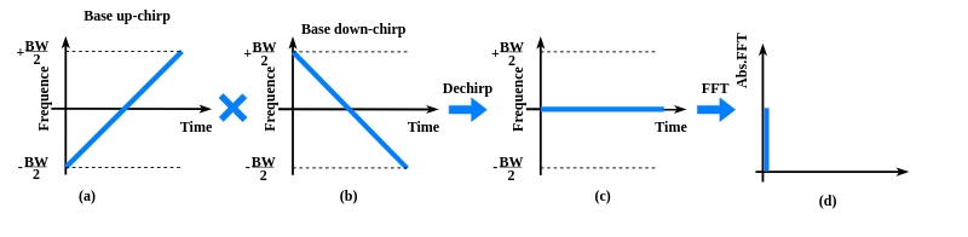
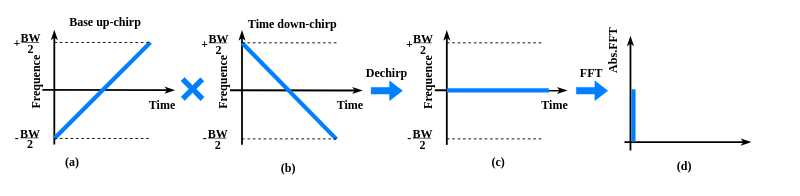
- <mxCell id="8" value="&lt;font face=&quot;Times New Roman&quot; style=&quot;font-size: 20px;&quot;&gt;&lt;b style=&quot;font-size: 20px;&quot;&gt;Base up-chirp&lt;/b&gt;&lt;/font&gt;" style="text;strokeColor=none;align=center;fillColor=none;html=1;verticalAlign=middle;whiteSpace=wrap;rounded=0;fontSize=20;" parent="1" vertex="1"><mxGeometry x="110" y="5" width="130" height="30" as="geometry" /></mxCell>
+ <mxCell id="8" value="&lt;font face=&quot;Times New Roman&quot; style=&quot;font-size: 20px;&quot;&gt;&lt;b style=&quot;font-size: 20px;&quot;&gt;Base up-chirp&lt;/b&gt;&lt;/font&gt;" style="text;strokeColor=none;align=center;fillColor=none;html=1;verticalAlign=middle;whiteSpace=wrap;rounded=0;fontSize=20;" parent="1" vertex="1"><mxGeometry x="110" y="20" width="130" height="30" as="geometry" /></mxCell>
- <mxCell id="70" value="&lt;font face=&quot;Times New Roman&quot; style=&quot;font-size: 20px;&quot;&gt;&lt;b style=&quot;font-size: 20px;&quot;&gt;Base down-chirp&lt;/b&gt;&lt;/font&gt;" style="text;strokeColor=none;align=center;fillColor=none;html=1;verticalAlign=middle;whiteSpace=wrap;rounded=0;fontSize=20;" parent="1" vertex="1"><mxGeometry x="411.72" y="22.59" width="150" height="30" as="geometry" /></mxCell>
+ <mxCell id="70" value="&lt;font face=&quot;Times New Roman&quot; style=&quot;font-size: 20px;&quot;&gt;&lt;b style=&quot;font-size: 20px;&quot;&gt;Time down-chirp&lt;/b&gt;&lt;/font&gt;" style="text;strokeColor=none;align=center;fillColor=none;html=1;verticalAlign=middle;whiteSpace=wrap;rounded=0;fontSize=20;" parent="1" vertex="1"><mxGeometry x="411.72" y="22.59" width="150" height="30" as="geometry" /></mxCell>
- <mxCell id="68" value="&lt;font face=&quot;Times New Roman&quot; style=&quot;font-size: 20px;&quot;&gt;&lt;b style=&quot;font-size: 20px;&quot;&gt;(b)&lt;/b&gt;&lt;/font&gt;" style="text;strokeColor=none;align=center;fillColor=none;html=1;verticalAlign=middle;whiteSpace=wrap;rounded=0;fontSize=20;" parent="1" vertex="1"><mxGeometry x="460" y="260" width="40" height="15.18" as="geometry" /></mxCell>
+ <mxCell id="68" value="&lt;font face=&quot;Times New Roman&quot; style=&quot;font-size: 20px;&quot;&gt;&lt;b style=&quot;font-size: 20px;&quot;&gt;(b)&lt;/b&gt;&lt;/font&gt;" style="text;strokeColor=none;align=center;fillColor=none;html=1;verticalAlign=middle;whiteSpace=wrap;rounded=0;fontSize=20;" parent="1" vertex="1"><mxGeometry x="460" y="270" width="40" height="15.18" as="geometry" /></mxCell>
